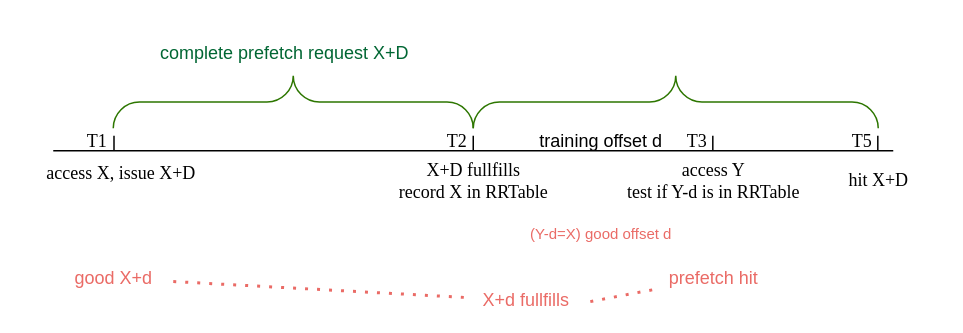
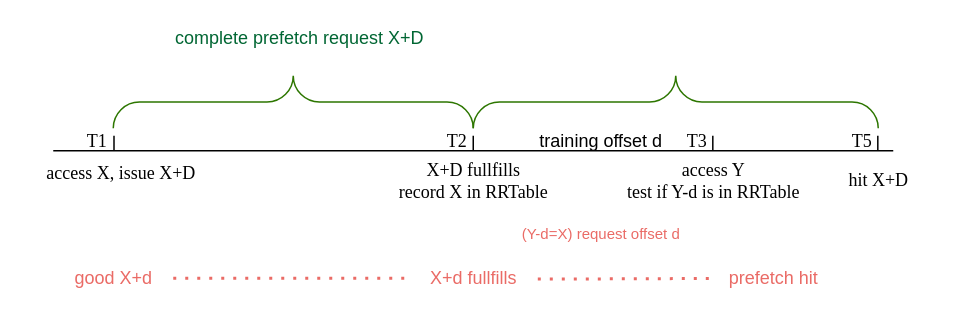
- <mxCell id="11" value="complete prefetch request X+D" style="text;html=1;align=center;verticalAlign=middle;resizable=0;points=[];autosize=1;strokeColor=none;fillColor=none;fontColor=#006633;" vertex="1" parent="1"><mxGeometry x="94" y="20" width="190" height="30" as="geometry" /></mxCell>
+ <mxCell id="11" value="complete prefetch request X+D" style="text;html=1;align=center;verticalAlign=middle;resizable=0;points=[];autosize=1;strokeColor=none;fillColor=none;fontColor=#006633;" vertex="1" parent="1"><mxGeometry x="104" y="10" width="190" height="30" as="geometry" /></mxCell>
- <mxCell id="15" value="&lt;font style=&quot;font-size: 10px;&quot;&gt;(Y-d=X) good offset d&lt;/font&gt;" style="text;html=1;align=center;verticalAlign=middle;resizable=0;points=[];autosize=1;strokeColor=none;fillColor=none;fontColor=#EA6B66;" vertex="1" parent="1"><mxGeometry x="340" y="140" width="120" height="30" as="geometry" /></mxCell>
+ <mxCell id="15" value="&lt;font style=&quot;font-size: 10px;&quot;&gt;(Y-d=X) request offset d&lt;/font&gt;" style="text;html=1;align=center;verticalAlign=middle;resizable=0;points=[];autosize=1;strokeColor=none;fillColor=none;fontColor=#EA6B66;" vertex="1" parent="1"><mxGeometry x="340" y="140" width="120" height="30" as="geometry" /></mxCell>
- <mxCell id="17" value="prefetch hit" style="text;html=1;align=center;verticalAlign=middle;resizable=0;points=[];autosize=1;strokeColor=none;fillColor=none;fontColor=#EA6B66;" vertex="1" parent="1"><mxGeometry x="435" y="170" width="80" height="30" as="geometry" /></mxCell>
+ <mxCell id="17" value="prefetch hit" style="text;html=1;align=center;verticalAlign=middle;resizable=0;points=[];autosize=1;strokeColor=none;fillColor=none;fontColor=#EA6B66;" vertex="1" parent="1"><mxGeometry x="475" y="170" width="80" height="30" as="geometry" /></mxCell>
- <mxCell id="16" value="X+d fullfills" style="text;html=1;align=center;verticalAlign=middle;resizable=0;points=[];autosize=1;strokeColor=none;fillColor=none;fontColor=#EA6B66;" vertex="1" parent="1"><mxGeometry x="310" y="185" width="80" height="30" as="geometry" /></mxCell>
+ <mxCell id="16" value="X+d fullfills" style="text;html=1;align=center;verticalAlign=middle;resizable=0;points=[];autosize=1;strokeColor=none;fillColor=none;fontColor=#EA6B66;" vertex="1" parent="1"><mxGeometry x="275" y="170" width="80" height="30" as="geometry" /></mxCell>
